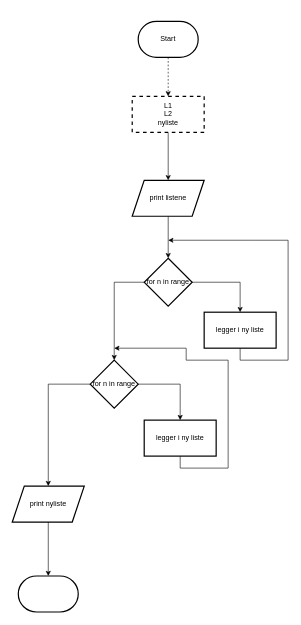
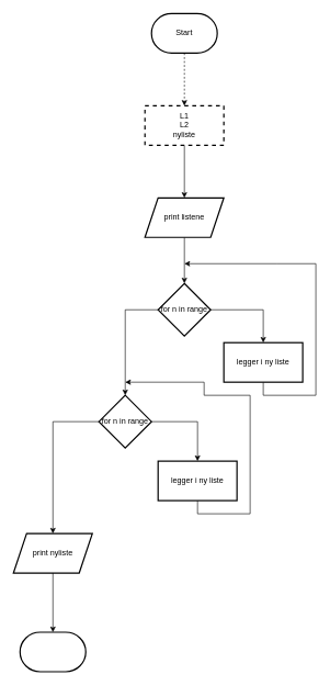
- <mxCell id="3" value="Start" style="strokeWidth=2;html=1;shape=mxgraph.flowchart.terminator;whiteSpace=wrap;" vertex="1" parent="1"><mxGeometry x="230" y="35" width="100" height="60" as="geometry" /></mxCell>
+ <mxCell id="3" value="Start" style="strokeWidth=2;html=1;shape=mxgraph.flowchart.terminator;whiteSpace=wrap;" vertex="1" parent="1"><mxGeometry x="230" y="20" width="100" height="60" as="geometry" /></mxCell>
